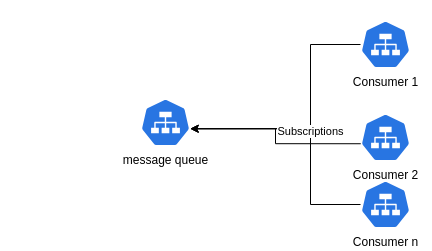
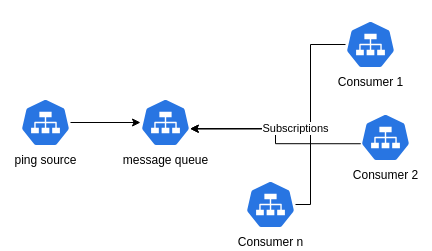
- <mxCell id="5" value="Consumer 1" style="aspect=fixed;sketch=0;html=1;dashed=0;whitespace=wrap;verticalLabelPosition=bottom;verticalAlign=top;fillColor=#2875E2;strokeColor=#ffffff;points=[[0.005,0.63,0],[0.1,0.2,0],[0.9,0.2,0],[0.5,0,0],[0.995,0.63,0],[0.72,0.99,0],[0.5,1,0],[0.28,0.99,0]];shape=mxgraph.kubernetes.icon2;prIcon=svc" vertex="1" parent="1"><mxGeometry x="360" y="20" width="50" height="48" as="geometry" /></mxCell>
+ <mxCell id="5" value="Consumer 1" style="aspect=fixed;sketch=0;html=1;dashed=0;whitespace=wrap;verticalLabelPosition=bottom;verticalAlign=top;fillColor=#2875E2;strokeColor=#ffffff;points=[[0.005,0.63,0],[0.1,0.2,0],[0.9,0.2,0],[0.5,0,0],[0.995,0.63,0],[0.72,0.99,0],[0.5,1,0],[0.28,0.99,0]];shape=mxgraph.kubernetes.icon2;prIcon=svc" vertex="1" parent="1"><mxGeometry x="345" y="20" width="50" height="48" as="geometry" /></mxCell>
+ <mxCell id="3" value="ping source" style="aspect=fixed;sketch=0;html=1;dashed=0;whitespace=wrap;verticalLabelPosition=bottom;verticalAlign=top;fillColor=#2875E2;strokeColor=#ffffff;points=[[0.005,0.63,0],[0.1,0.2,0],[0.9,0.2,0],[0.5,0,0],[0.995,0.63,0],[0.72,0.99,0],[0.5,1,0],[0.28,0.99,0]];shape=mxgraph.kubernetes.icon2;prIcon=svc" vertex="1" parent="1"><mxGeometry x="20" y="98" width="50" height="48" as="geometry" /></mxCell>
+ <mxCell id="2" value="" style="edgeStyle=orthogonalEdgeStyle;rounded=0;orthogonalLoop=1;jettySize=auto;html=1;" edge="1" parent="1" source="3" target="4"><mxGeometry relative="1" as="geometry" /></mxCell>
- <mxCell id="7" value="Consumer n" style="aspect=fixed;sketch=0;html=1;dashed=0;whitespace=wrap;verticalLabelPosition=bottom;verticalAlign=top;fillColor=#2875E2;strokeColor=#ffffff;points=[[0.005,0.63,0],[0.1,0.2,0],[0.9,0.2,0],[0.5,0,0],[0.995,0.63,0],[0.72,0.99,0],[0.5,1,0],[0.28,0.99,0]];shape=mxgraph.kubernetes.icon2;prIcon=svc" vertex="1" parent="1"><mxGeometry x="360" y="180" width="50" height="48" as="geometry" /></mxCell>
+ <mxCell id="7" value="Consumer n" style="aspect=fixed;sketch=0;html=1;dashed=0;whitespace=wrap;verticalLabelPosition=bottom;verticalAlign=top;fillColor=#2875E2;strokeColor=#ffffff;points=[[0.005,0.63,0],[0.1,0.2,0],[0.9,0.2,0],[0.5,0,0],[0.995,0.63,0],[0.72,0.99,0],[0.5,1,0],[0.28,0.99,0]];shape=mxgraph.kubernetes.icon2;prIcon=svc" vertex="1" parent="1"><mxGeometry x="245" y="180" width="50" height="48" as="geometry" /></mxCell>
